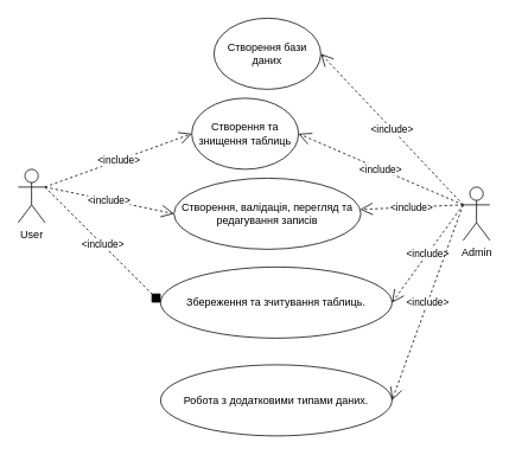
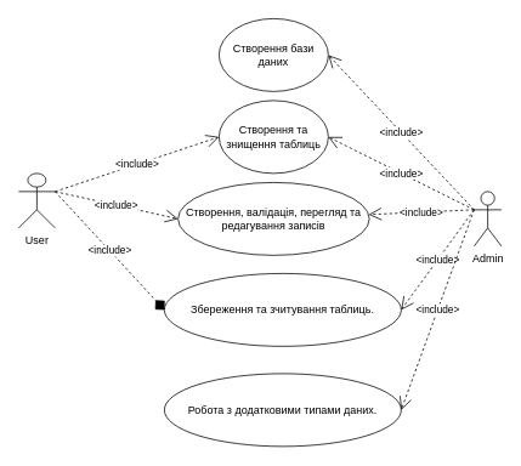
- <mxCell id="4" value="Створення та знищення таблиць" style="ellipse;whiteSpace=wrap;html=1;" vertex="1" parent="1"><mxGeometry x="215" y="110" width="120" height="80" as="geometry" /></mxCell>
+ <mxCell id="4" value="Створення та знищення таблиць" style="ellipse;whiteSpace=wrap;html=1;" vertex="1" parent="1"><mxGeometry x="240" y="110" width="120" height="80" as="geometry" /></mxCell>
- <mxCell id="2" value="User" style="shape=umlActor;verticalLabelPosition=bottom;verticalAlign=top;html=1;outlineConnect=0;" vertex="1" parent="1"><mxGeometry x="20" y="190" width="30" height="60" as="geometry" /></mxCell>
+ <mxCell id="2" value="User" style="shape=umlActor;verticalLabelPosition=bottom;verticalAlign=top;html=1;outlineConnect=0;" vertex="1" parent="1"><mxGeometry x="20" y="190" width="40" height="60" as="geometry" /></mxCell>
